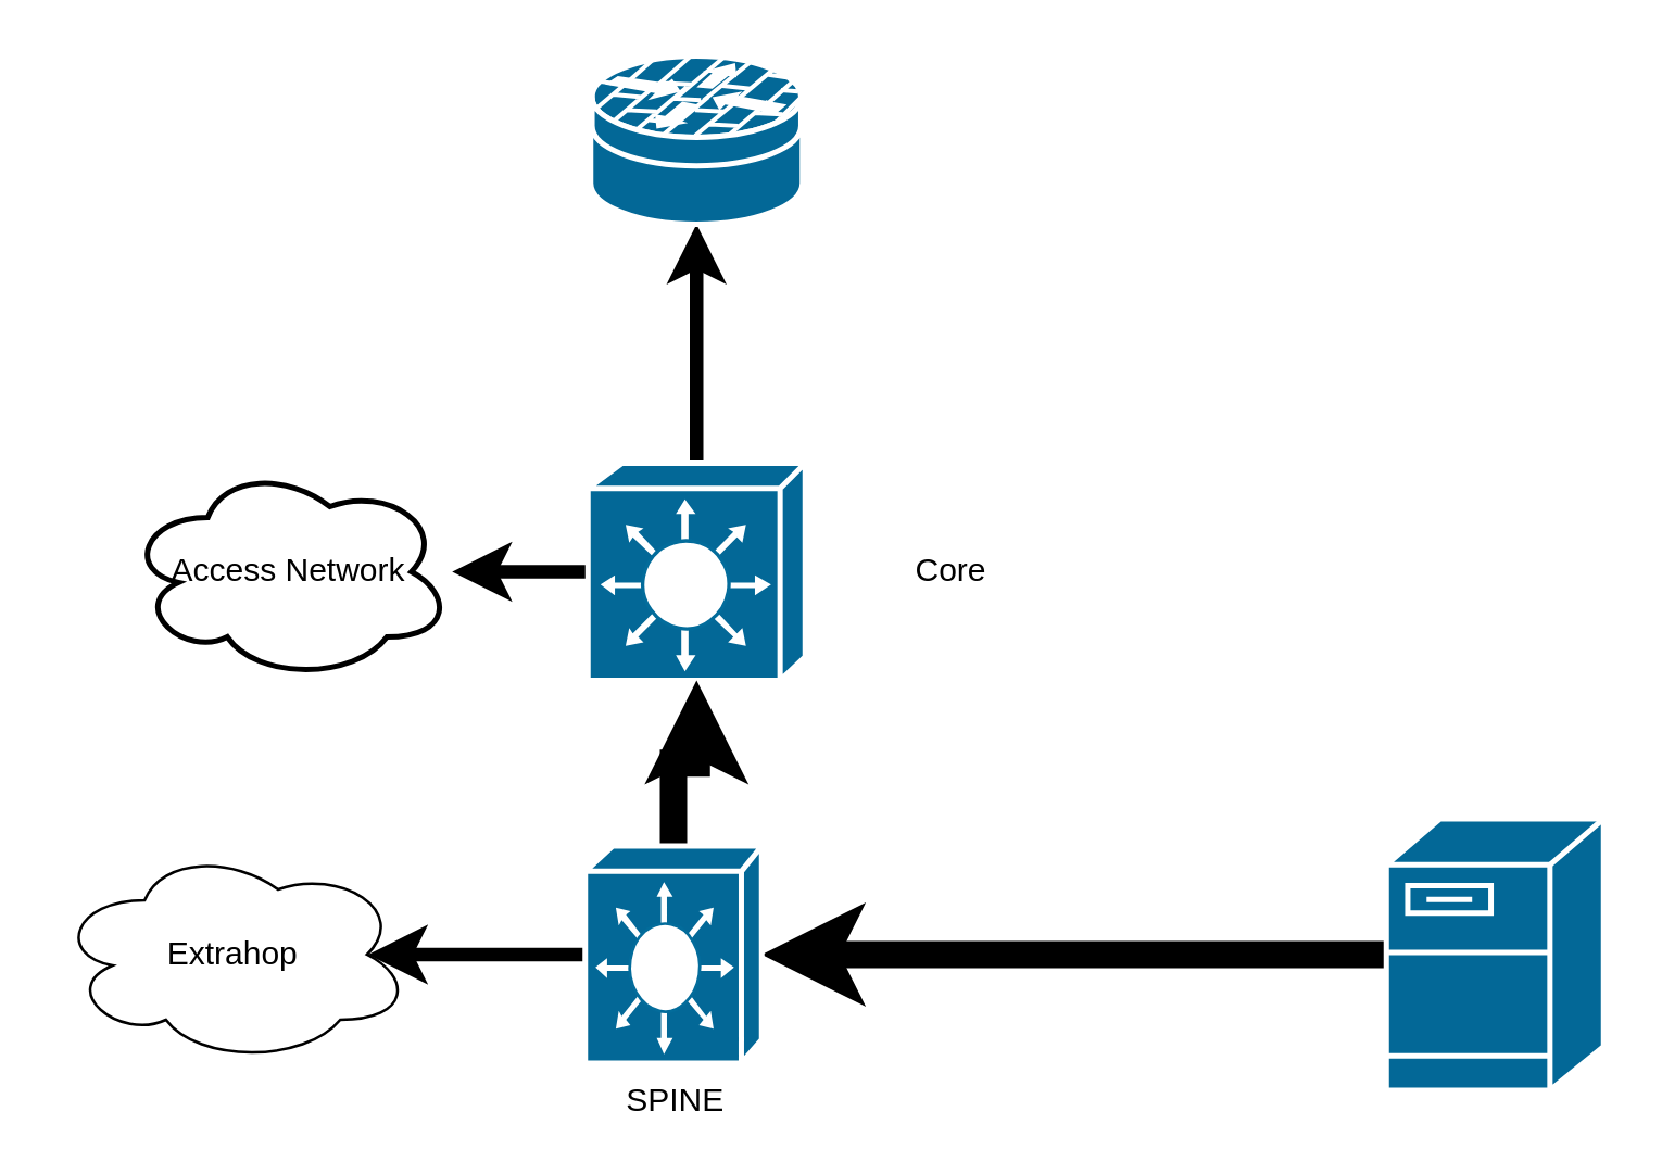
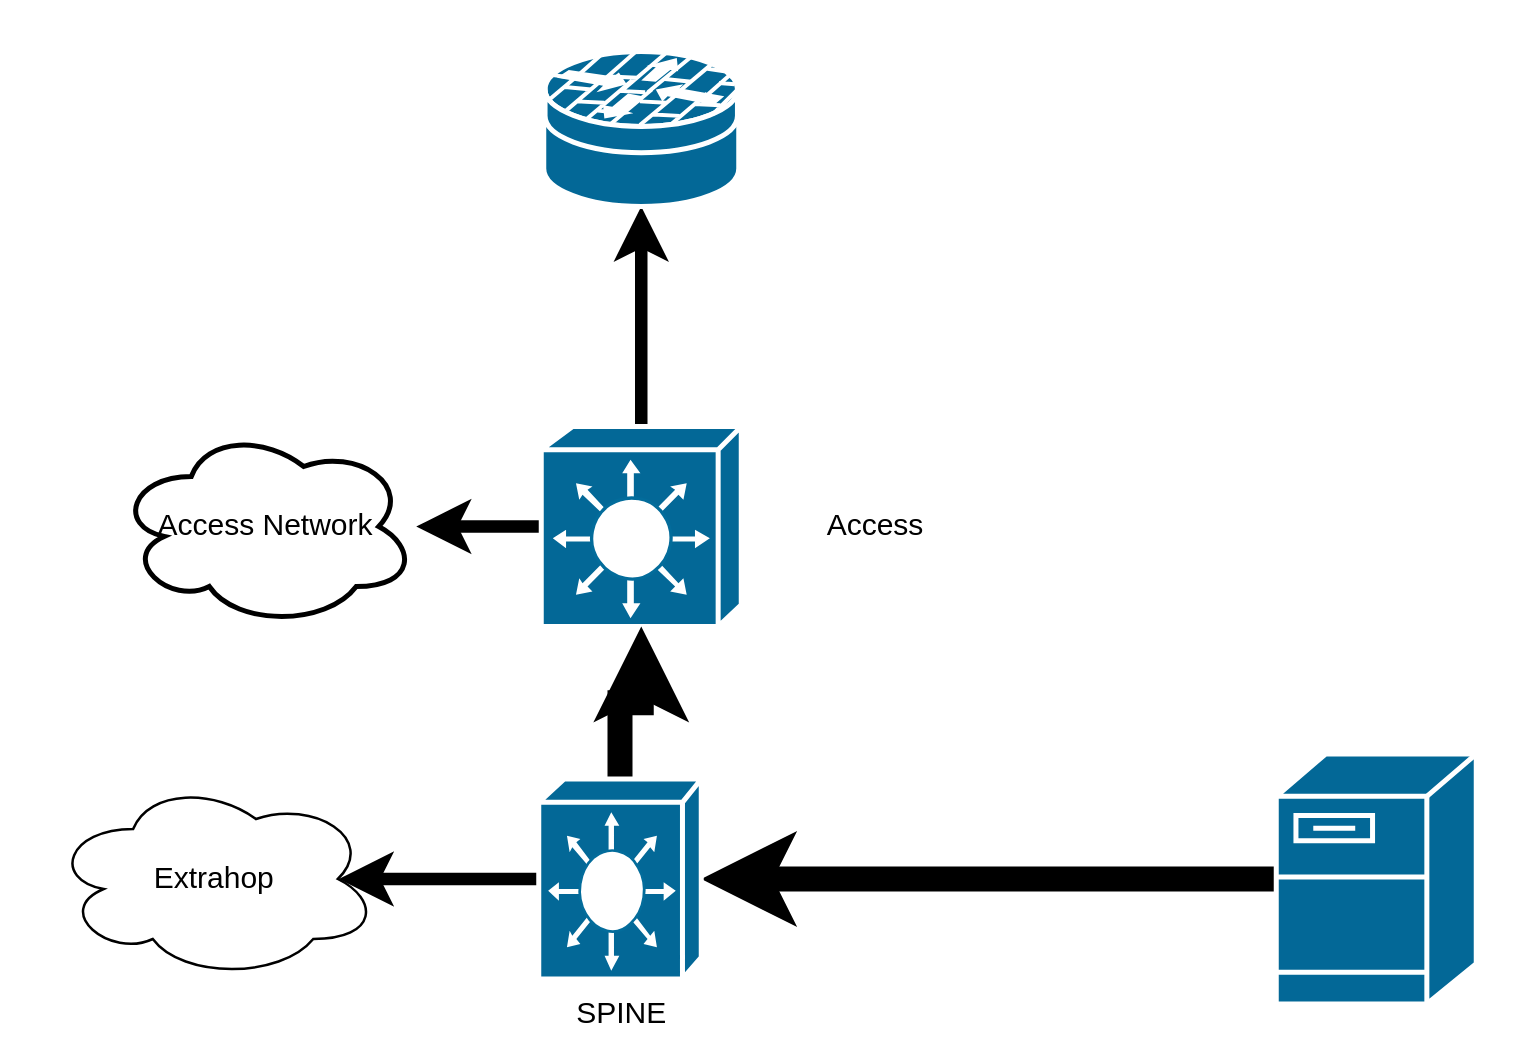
- <mxCell id="12" value="Core" style="text;html=1;align=center;verticalAlign=middle;whiteSpace=wrap;rounded=0;" vertex="1" parent="1"><mxGeometry x="320" y="195" width="60" height="30" as="geometry" /></mxCell>
+ <mxCell id="12" value="Access" style="text;html=1;align=center;verticalAlign=middle;whiteSpace=wrap;rounded=0;" vertex="1" parent="1"><mxGeometry x="320" y="195" width="60" height="30" as="geometry" /></mxCell>
